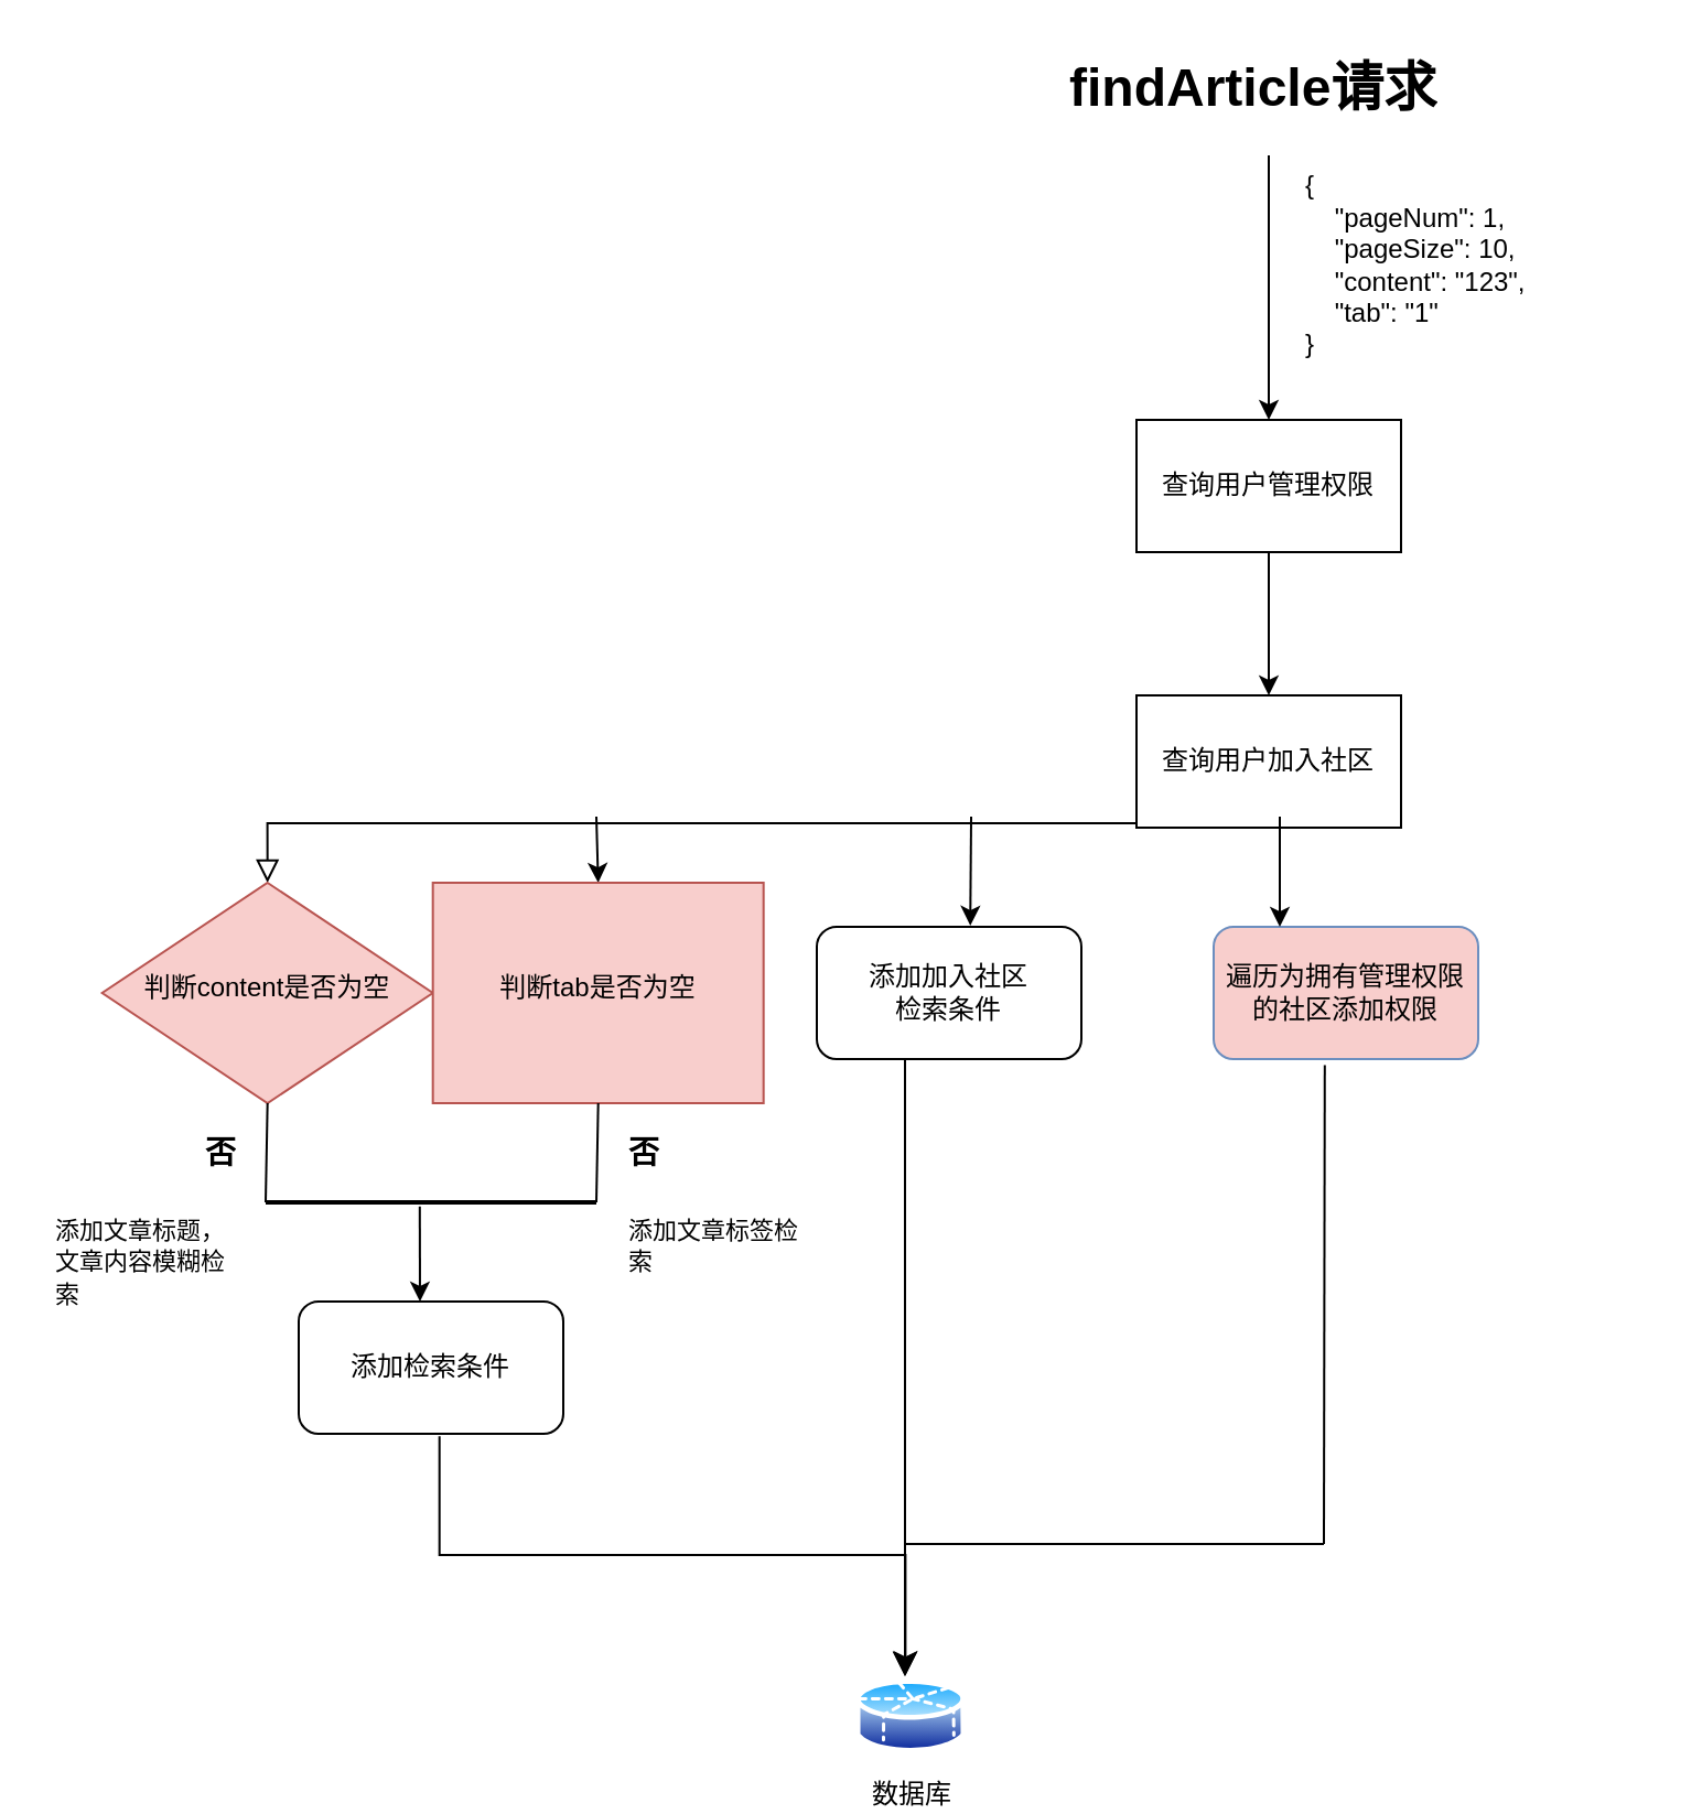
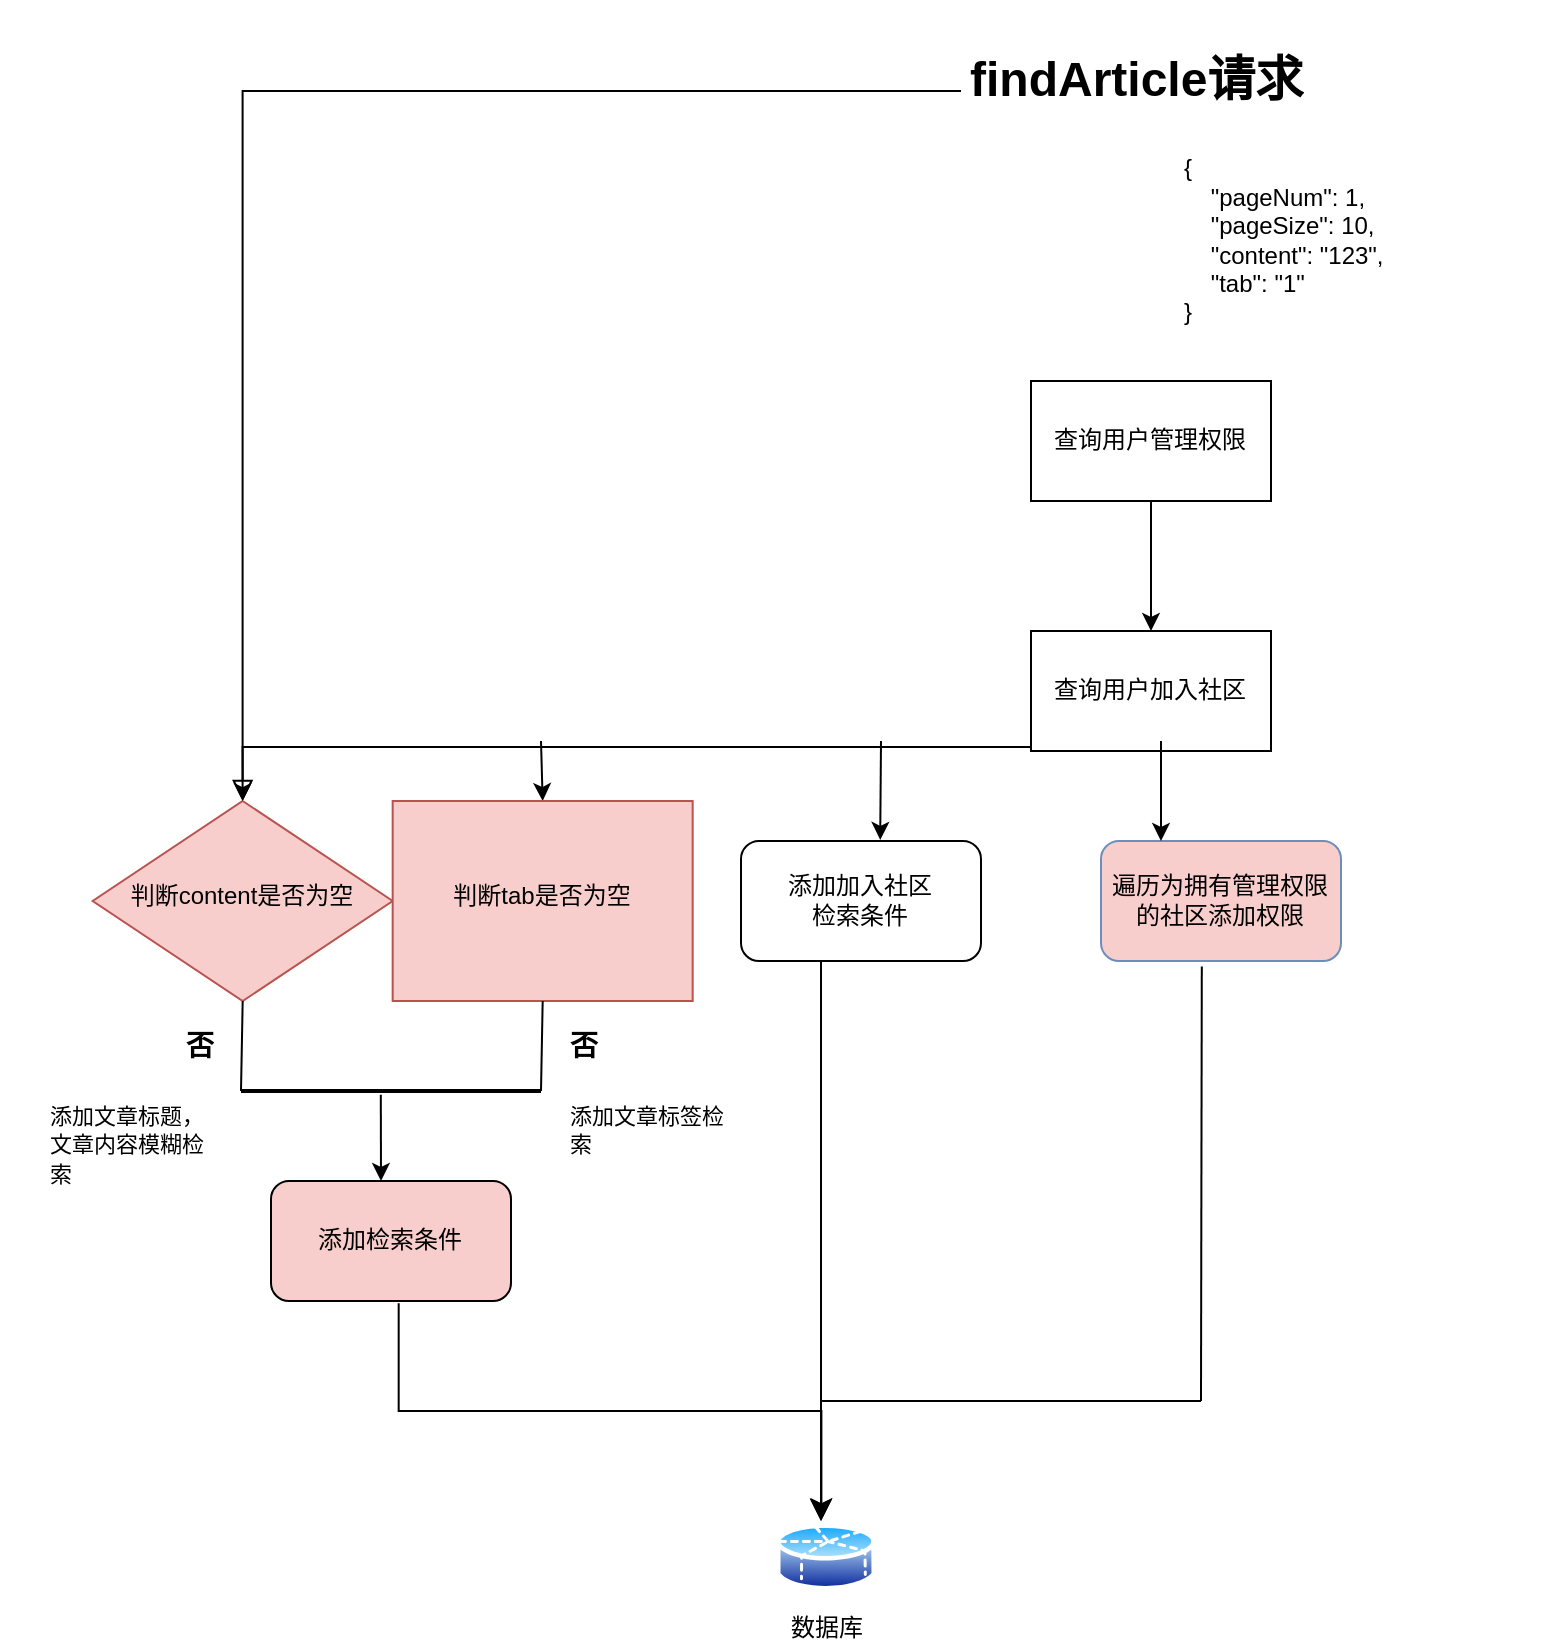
- <mxCell id="4" value="" style="edgeStyle=orthogonalEdgeStyle;rounded=0;orthogonalLoop=1;jettySize=auto;html=1;" edge="1" parent="1" source="5" target="7"><mxGeometry relative="1" as="geometry" /></mxCell>
+ <mxCell id="4" value="" style="edgeStyle=orthogonalEdgeStyle;rounded=0;orthogonalLoop=1;jettySize=auto;html=1;" edge="1" parent="1" source="5" target="3"><mxGeometry relative="1" as="geometry" /></mxCell>
- <mxCell id="21" value="添加检索条件" style="rounded=1;whiteSpace=wrap;html=1;" vertex="1" parent="1"><mxGeometry x="135" y="590" width="120" height="60" as="geometry" /></mxCell>
+ <mxCell id="21" value="添加检索条件" style="rounded=1;whiteSpace=wrap;html=1;fillColor=#f8cecc;" vertex="1" parent="1"><mxGeometry x="135" y="590" width="120" height="60" as="geometry" /></mxCell>
